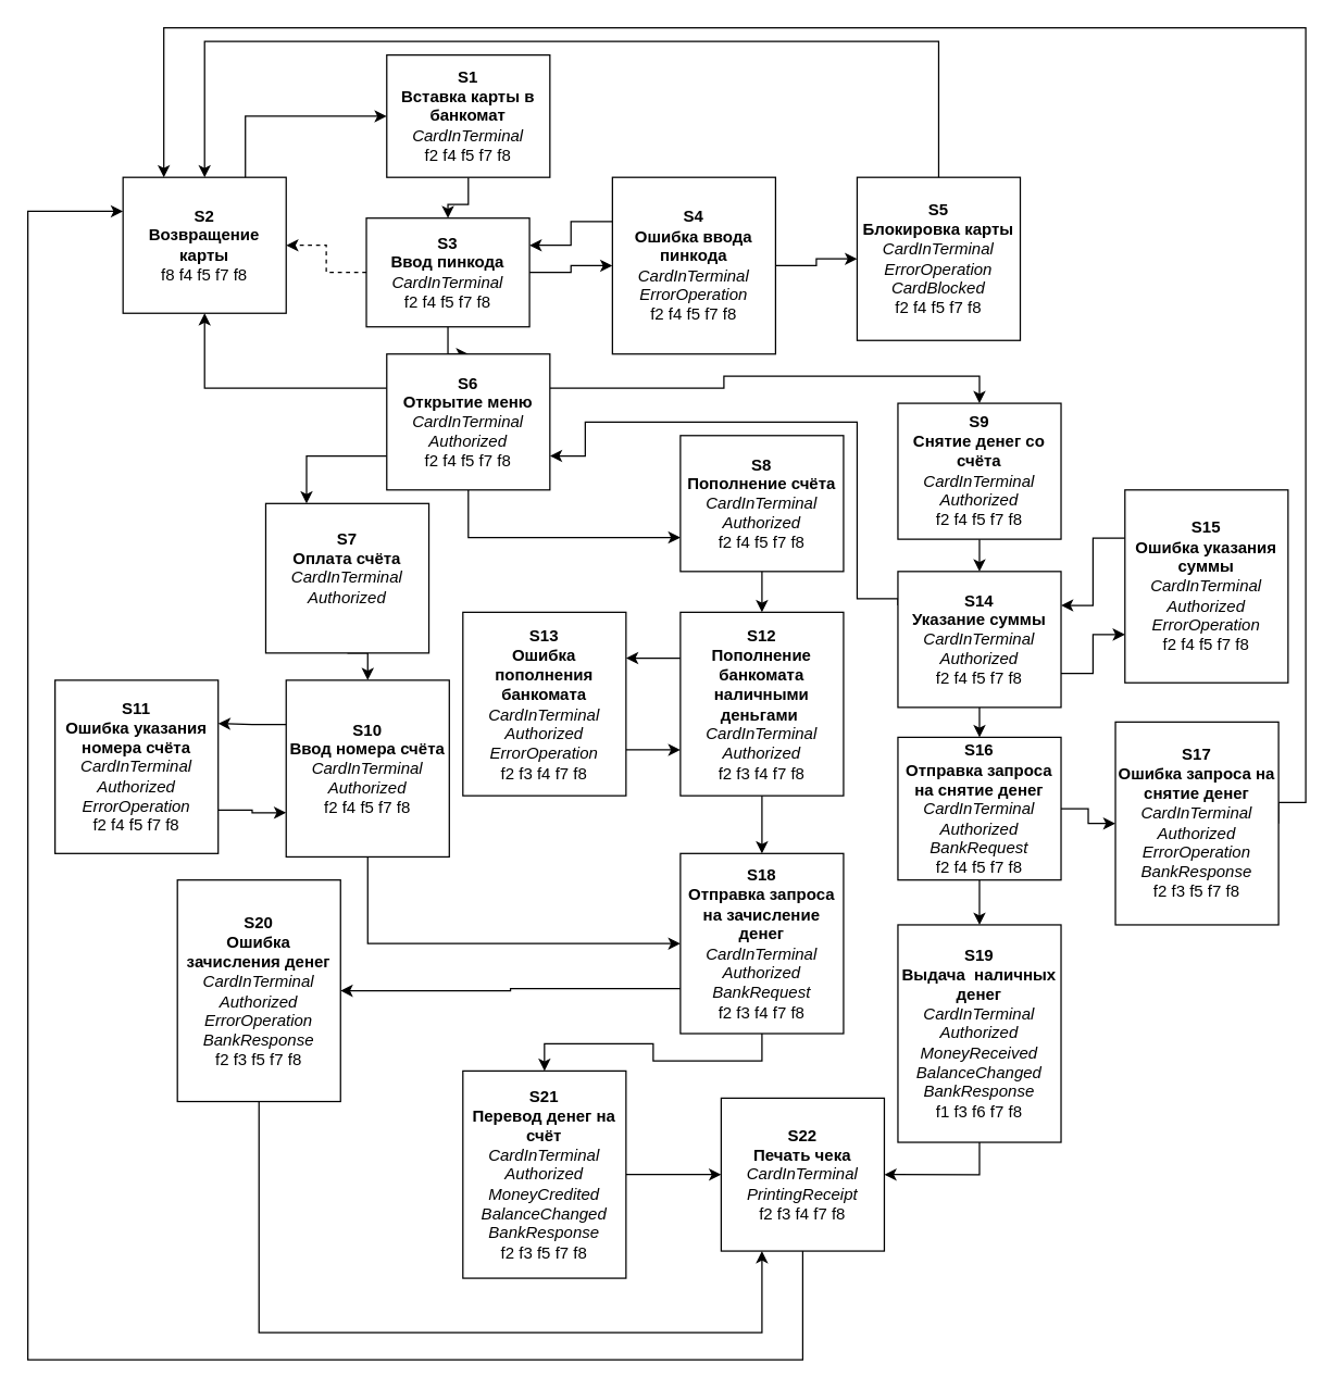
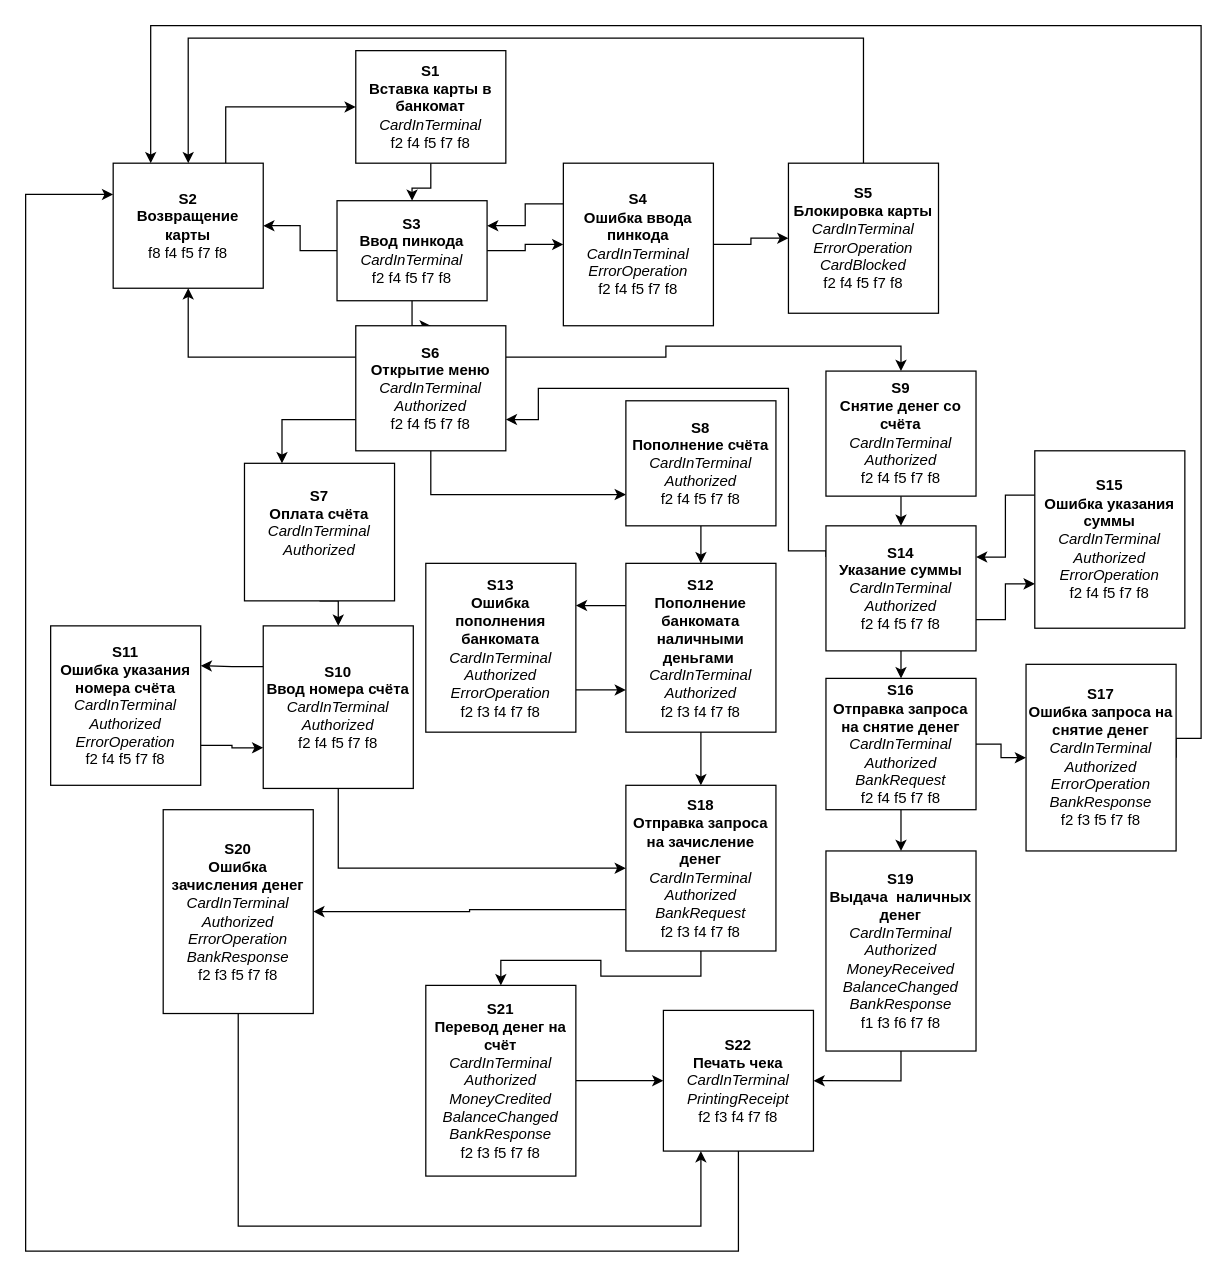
- <mxCell id="5" value="" style="edgeStyle=orthogonalEdgeStyle;rounded=0;orthogonalLoop=1;jettySize=auto;html=1;dashed=1;" parent="1" source="7" target="9" edge="1"><mxGeometry relative="1" as="geometry" /></mxCell>
+ <mxCell id="5" value="" style="edgeStyle=orthogonalEdgeStyle;rounded=0;orthogonalLoop=1;jettySize=auto;html=1;" parent="1" source="7" target="9" edge="1"><mxGeometry relative="1" as="geometry" /></mxCell>
